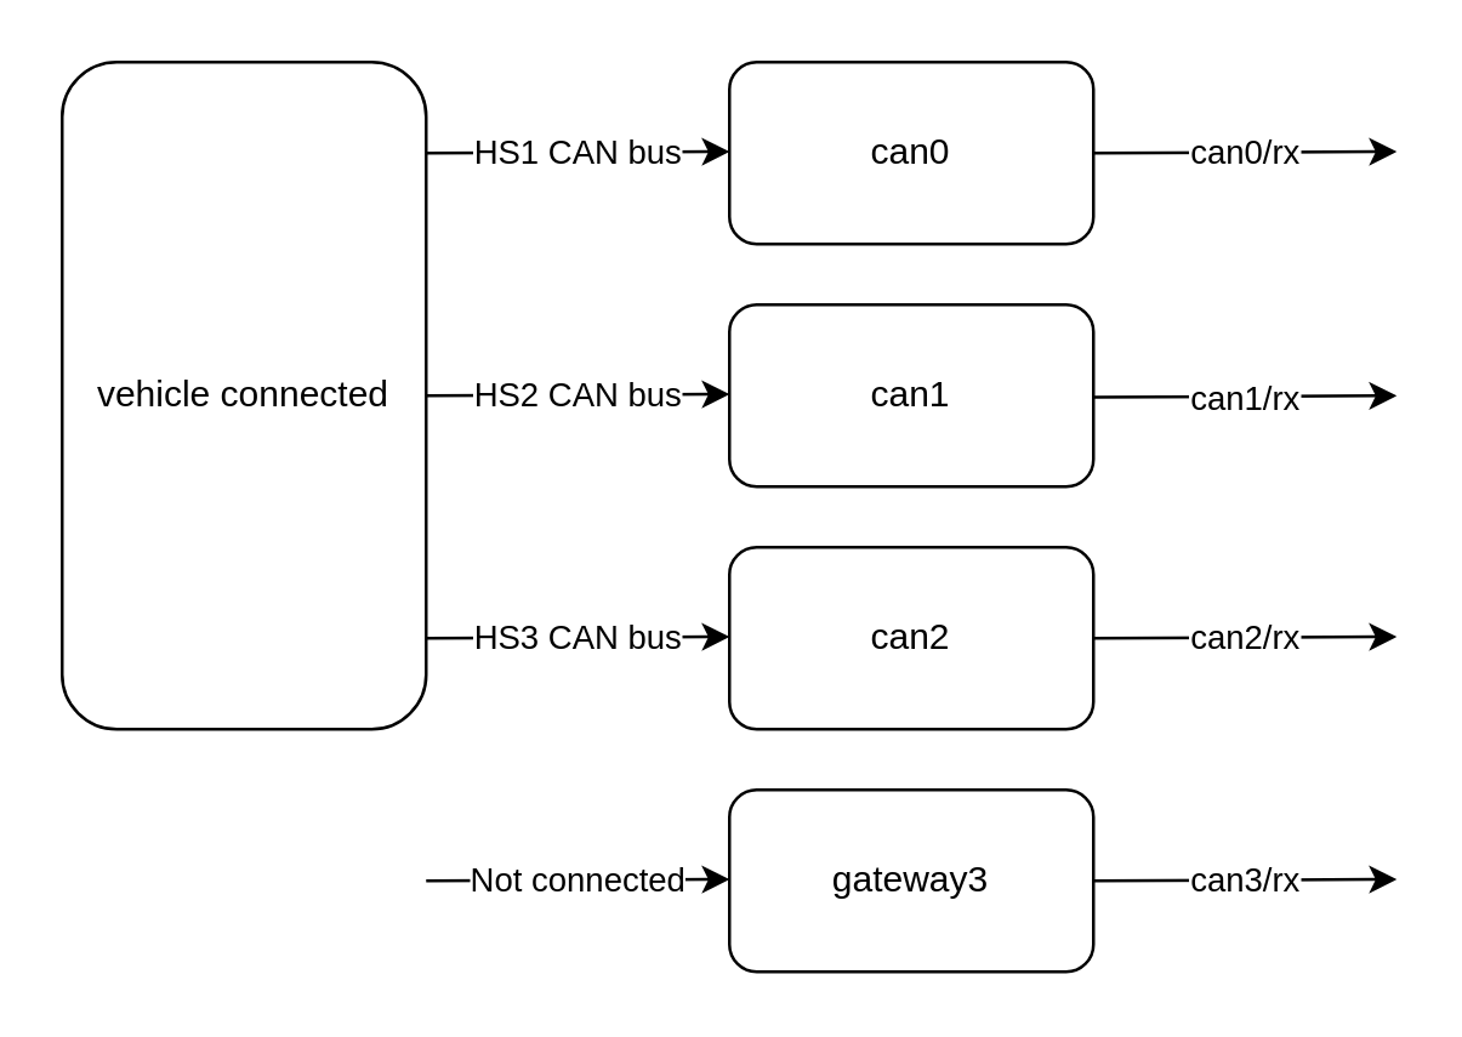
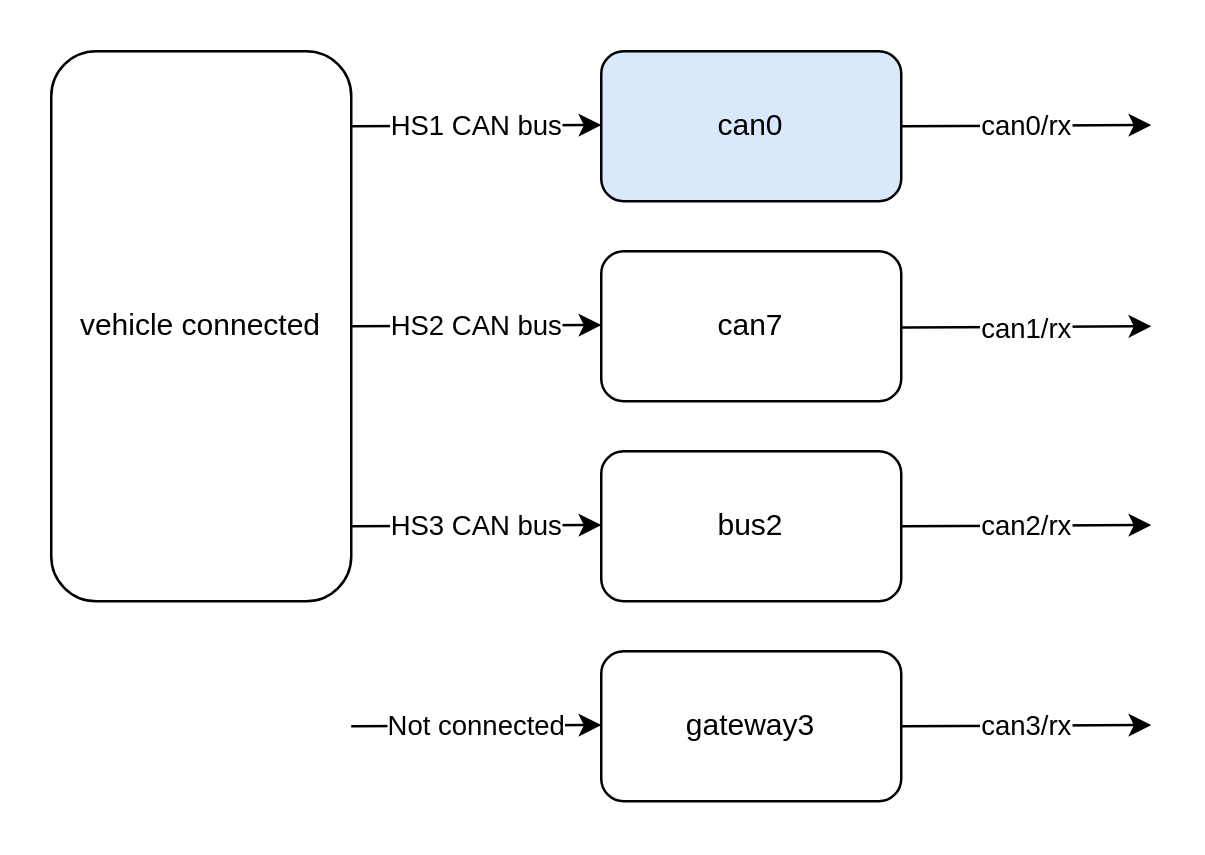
- <mxCell id="2" value="can0" style="rounded=1;whiteSpace=wrap;html=1;" vertex="1" parent="1"><mxGeometry x="240" y="20" width="120" height="60" as="geometry" /></mxCell>
+ <mxCell id="2" value="can0" style="rounded=1;whiteSpace=wrap;html=1;fillColor=#dae8fc;" vertex="1" parent="1"><mxGeometry x="240" y="20" width="120" height="60" as="geometry" /></mxCell>
- <mxCell id="3" value="can1" style="rounded=1;whiteSpace=wrap;html=1;" vertex="1" parent="1"><mxGeometry x="240" y="100" width="120" height="60" as="geometry" /></mxCell>
+ <mxCell id="3" value="can7" style="rounded=1;whiteSpace=wrap;html=1;" vertex="1" parent="1"><mxGeometry x="240" y="100" width="120" height="60" as="geometry" /></mxCell>
- <mxCell id="4" value="can2" style="rounded=1;whiteSpace=wrap;html=1;" vertex="1" parent="1"><mxGeometry x="240" y="180" width="120" height="60" as="geometry" /></mxCell>
+ <mxCell id="4" value="bus2" style="rounded=1;whiteSpace=wrap;html=1;" vertex="1" parent="1"><mxGeometry x="240" y="180" width="120" height="60" as="geometry" /></mxCell>
